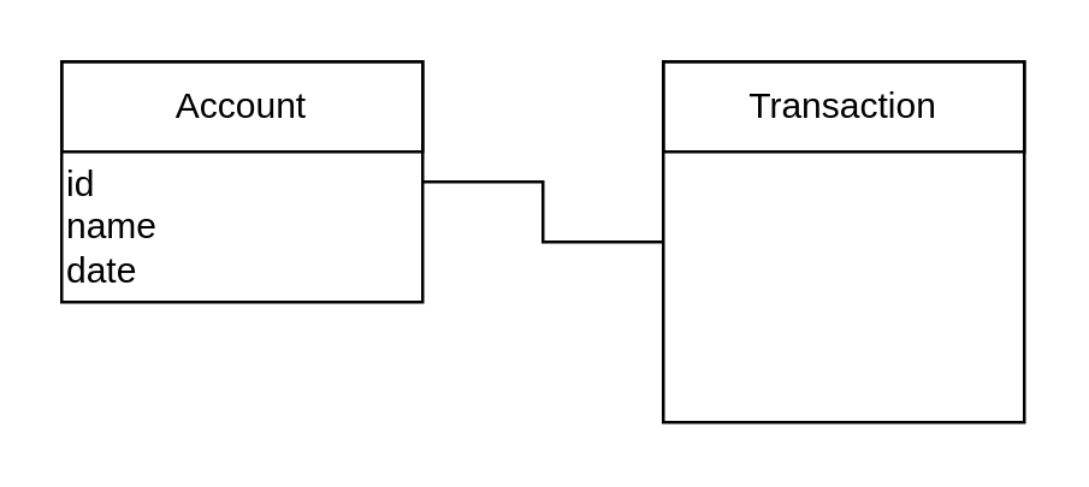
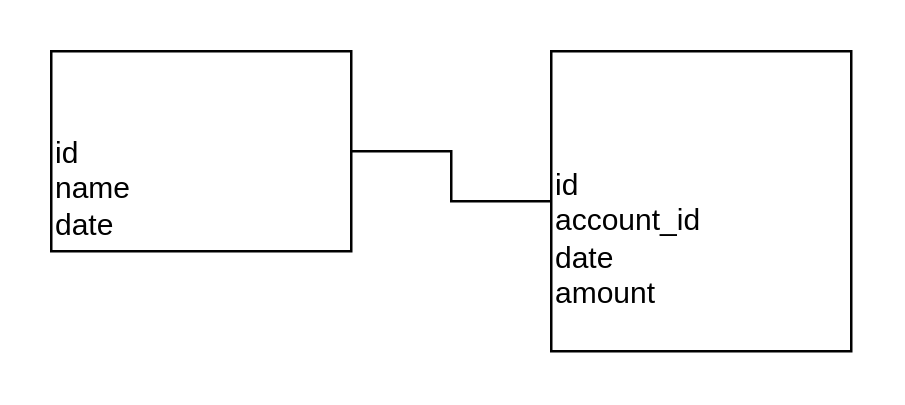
- <mxCell id="5" value="Account" style="text;html=1;strokeColor=default;fillColor=none;align=center;verticalAlign=middle;whiteSpace=wrap;rounded=0;" vertex="1" parent="1"><mxGeometry x="20" y="20" width="120" height="30" as="geometry" /></mxCell>
- <mxCell id="8" value="Transaction" style="text;html=1;strokeColor=default;fillColor=none;align=center;verticalAlign=middle;whiteSpace=wrap;rounded=0;" vertex="1" parent="1"><mxGeometry x="220" y="20" width="120" height="30" as="geometry" /></mxCell>
+ <mxCell id="7" value="&lt;div&gt;id&lt;/div&gt;&lt;div&gt;account_id&lt;/div&gt;&lt;div&gt;date&lt;/div&gt;&lt;div&gt;amount&lt;/div&gt;" style="text;html=1;strokeColor=none;fillColor=none;align=left;verticalAlign=middle;whiteSpace=wrap;rounded=0;" vertex="1" parent="1"><mxGeometry x="220" y="50" width="120" height="90" as="geometry" /></mxCell>
